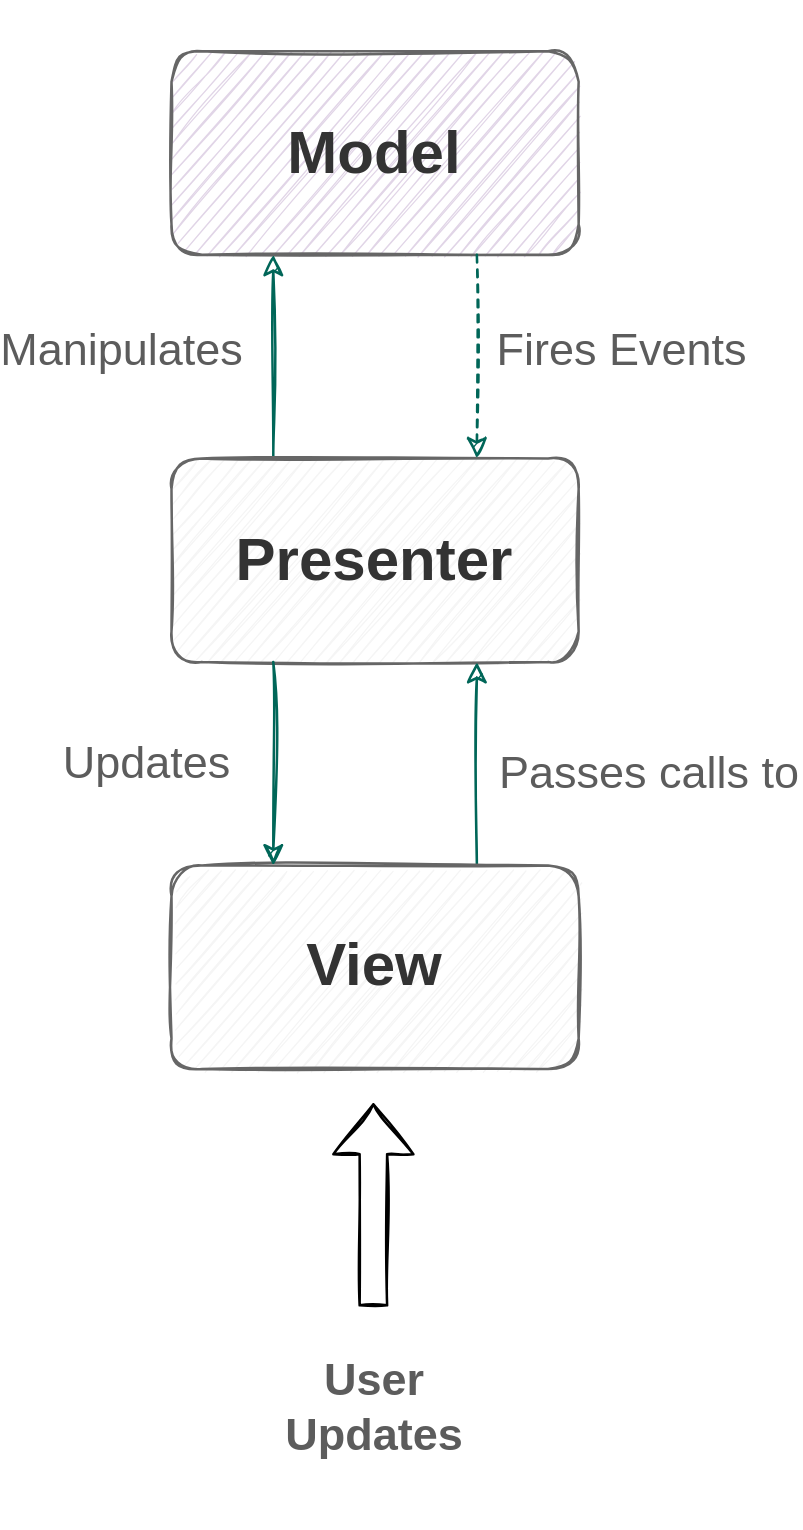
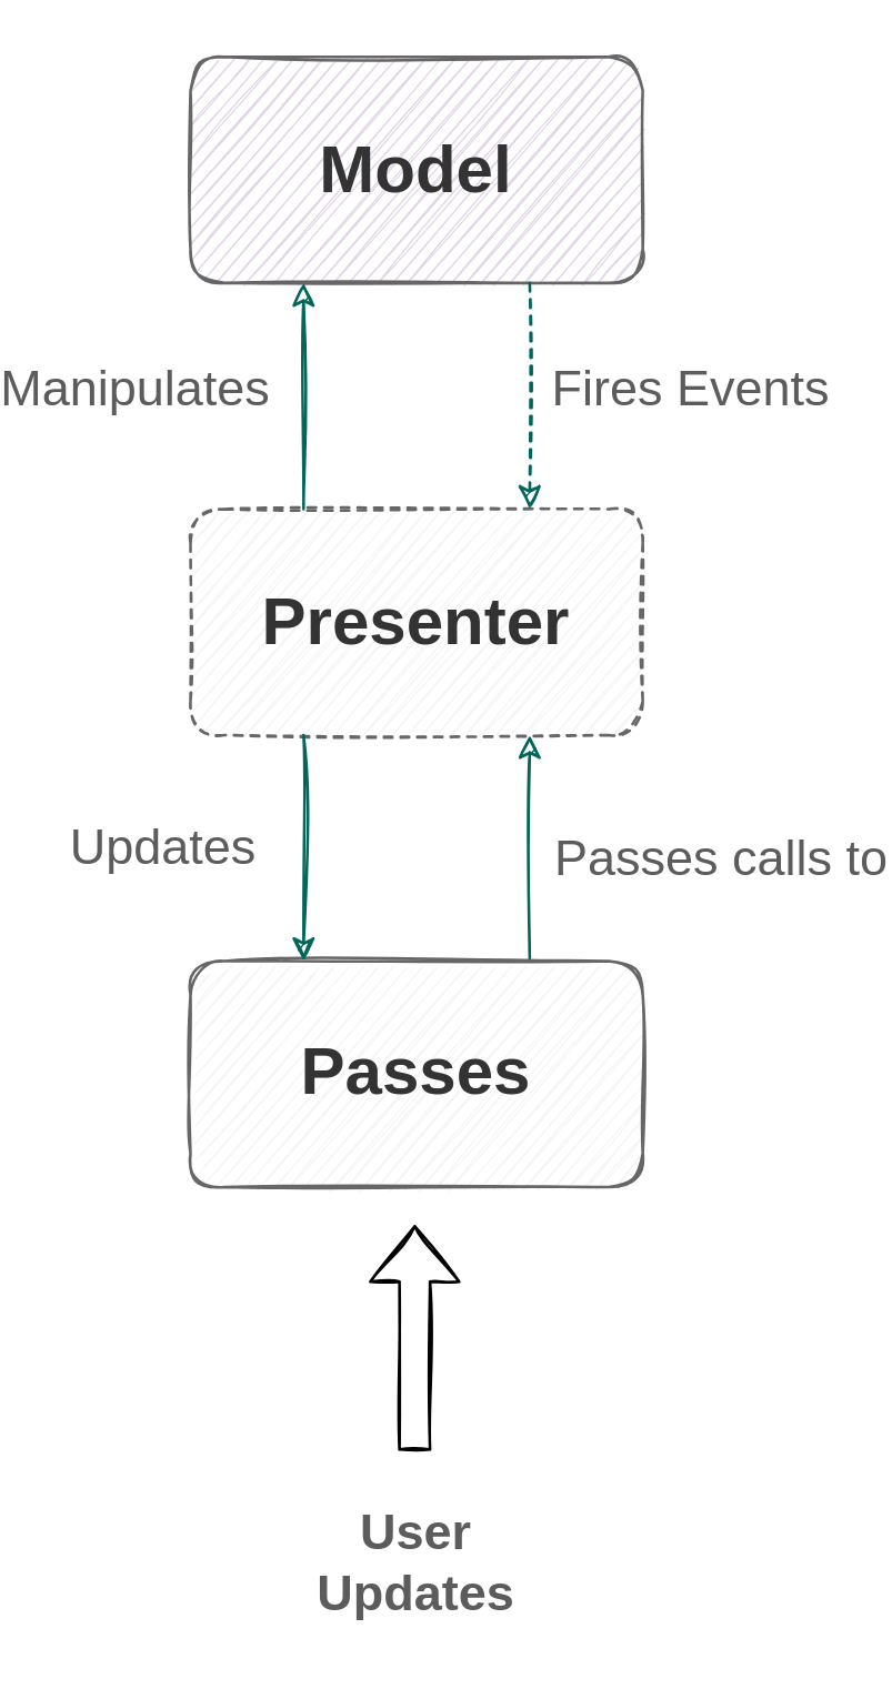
- <mxCell id="5" value="Presenter" style="whiteSpace=wrap;html=1;fontSize=24;fontStyle=1;sketch=1;rounded=1;fillColor=#f5f5f5;strokeColor=#666666;fontColor=#333333;" vertex="1" parent="2"><mxGeometry y="162.857" width="162.86" height="81.429" as="geometry" /></mxCell>
+ <mxCell id="5" value="Presenter" style="whiteSpace=wrap;html=1;fontSize=24;fontStyle=1;sketch=1;rounded=1;fillColor=#f5f5f5;strokeColor=#666666;fontColor=#333333;dashed=1;" vertex="1" parent="2"><mxGeometry y="162.857" width="162.86" height="81.429" as="geometry" /></mxCell>
- <mxCell id="9" value="View" style="whiteSpace=wrap;html=1;fontSize=24;fontStyle=1;sketch=1;rounded=1;fillColor=#f5f5f5;strokeColor=#666666;fontColor=#333333;" vertex="1" parent="2"><mxGeometry y="325.714" width="162.86" height="81.429" as="geometry" /></mxCell>
+ <mxCell id="9" value="Passes" style="whiteSpace=wrap;html=1;fontSize=24;fontStyle=1;sketch=1;rounded=1;fillColor=#f5f5f5;strokeColor=#666666;fontColor=#333333;" vertex="1" parent="2"><mxGeometry y="325.714" width="162.86" height="81.429" as="geometry" /></mxCell>
